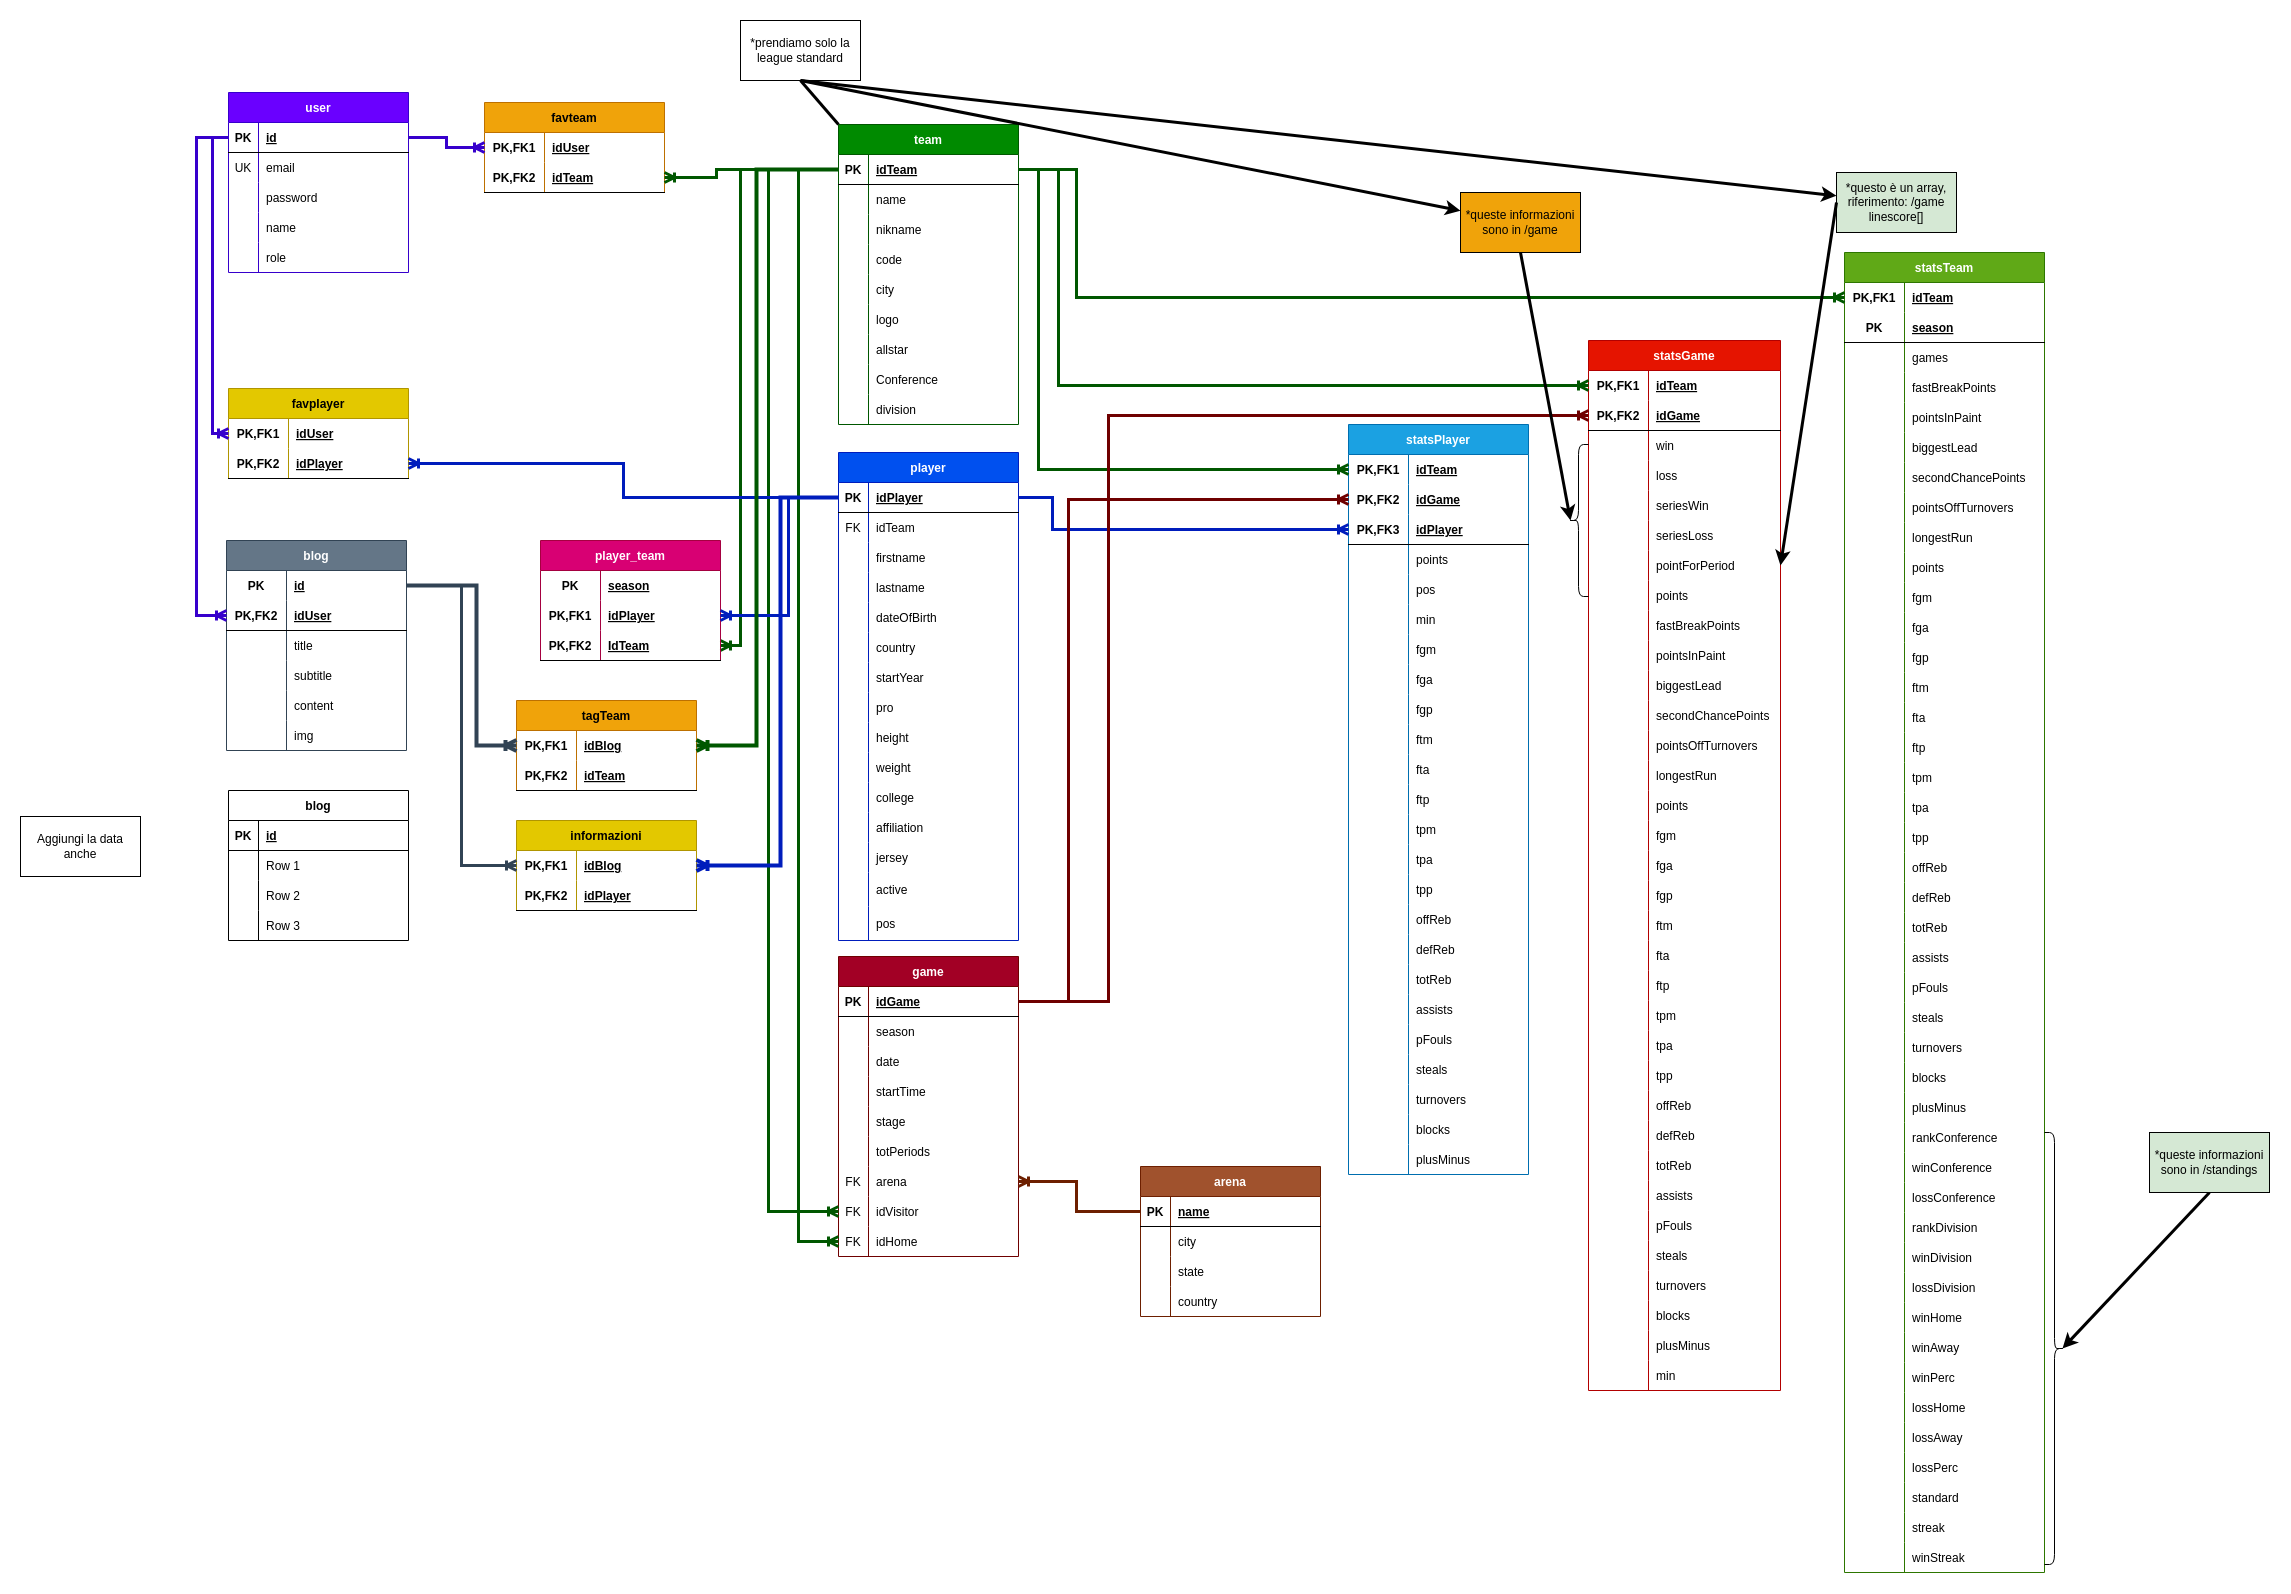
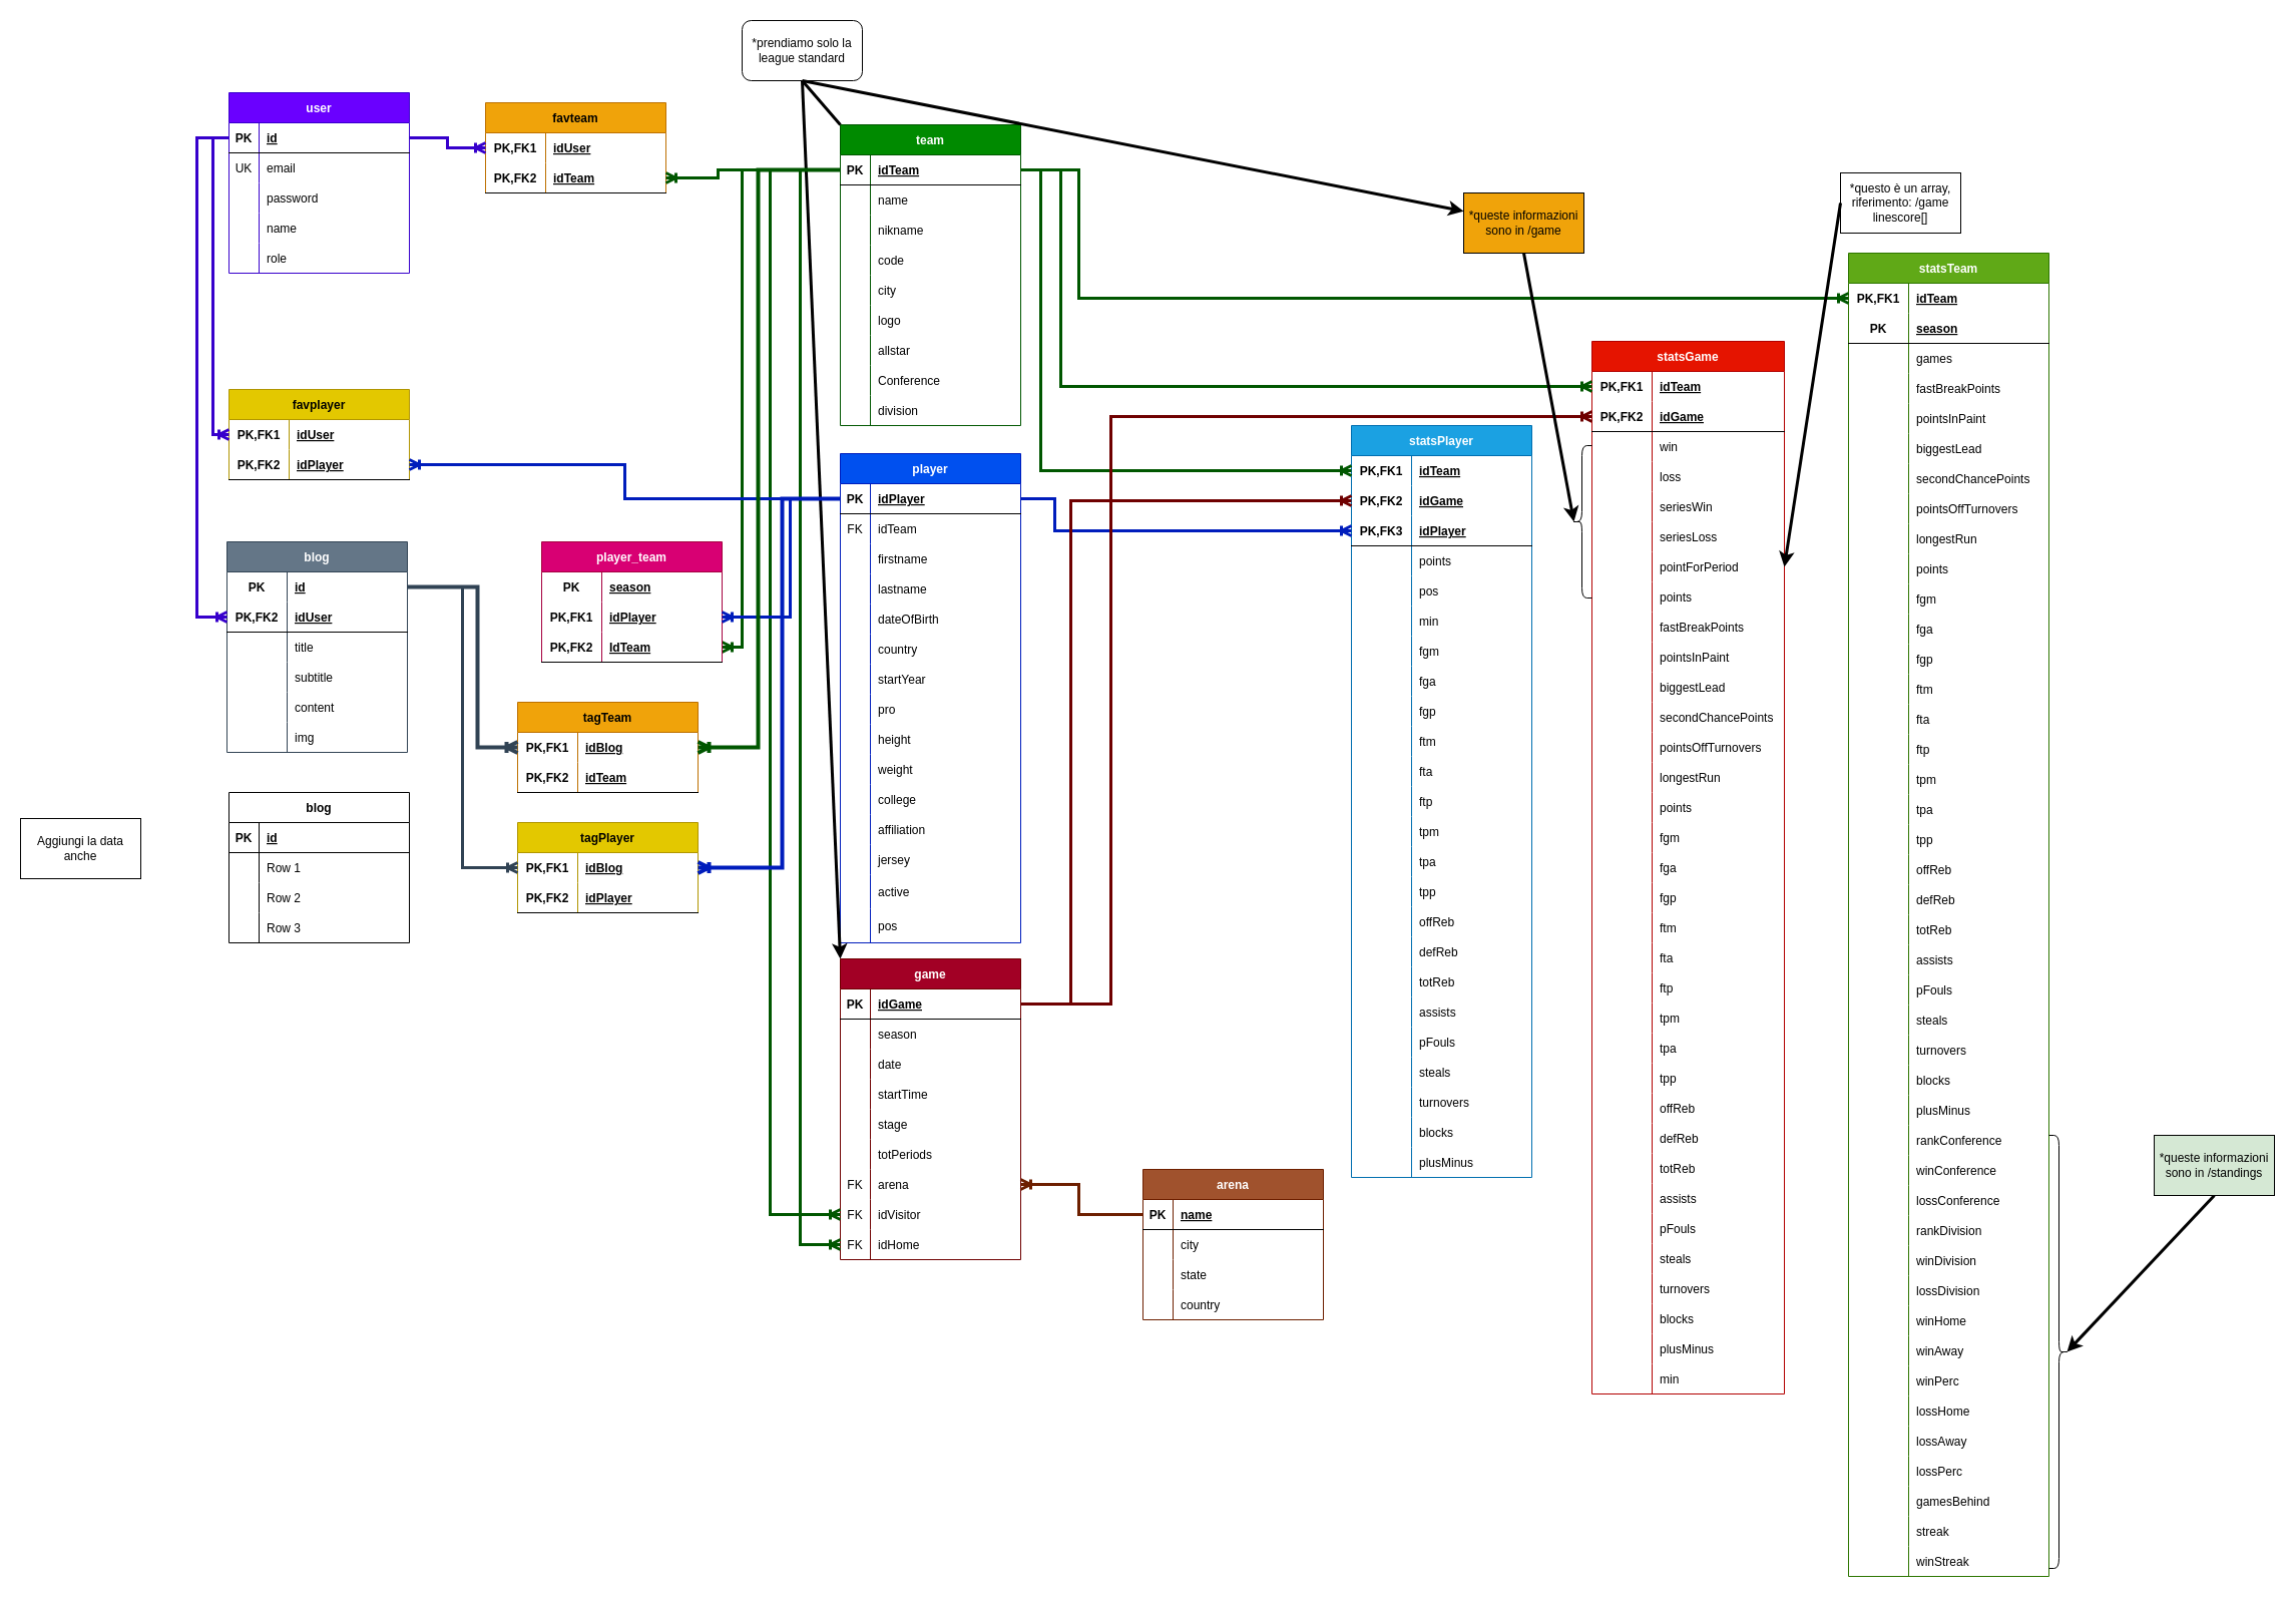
- <mxCell id="432" value="*prendiamo solo la league standard" style="rounded=0;whiteSpace=wrap;html=1;" parent="1" vertex="1"><mxGeometry x="740" y="20" width="120" height="60" as="geometry" /></mxCell>
+ <mxCell id="432" value="*prendiamo solo la league standard" style="whiteSpace=wrap;html=1;rounded=1;" parent="1" vertex="1"><mxGeometry x="740" y="20" width="120" height="60" as="geometry" /></mxCell>
- <mxCell id="435" value="" style="endArrow=classic;html=1;rounded=0;strokeWidth=3;exitX=0.5;exitY=1;exitDx=0;exitDy=0;" parent="1" source="432" target="436" edge="1"><mxGeometry width="50" height="50" relative="1" as="geometry"><mxPoint x="804" y="84" as="sourcePoint" /><mxPoint x="798" y="252" as="targetPoint" /></mxGeometry></mxCell>
+ <mxCell id="435" value="" style="endArrow=classic;html=1;rounded=0;strokeWidth=3;entryX=0;entryY=0;entryDx=0;entryDy=0;exitX=0.5;exitY=1;exitDx=0;exitDy=0;" parent="1" source="432" target="76" edge="1"><mxGeometry width="50" height="50" relative="1" as="geometry"><mxPoint x="804" y="84" as="sourcePoint" /><mxPoint x="798" y="252" as="targetPoint" /></mxGeometry></mxCell>
- <mxCell id="436" value="*questo è un array, riferimento: /game linescore[]" style="rounded=0;whiteSpace=wrap;html=1;fillColor=#d5e8d4;" parent="1" vertex="1"><mxGeometry x="1836" y="172" width="120" height="60" as="geometry" /></mxCell>
+ <mxCell id="436" value="*questo è un array, riferimento: /game linescore[]" style="rounded=0;whiteSpace=wrap;html=1;" parent="1" vertex="1"><mxGeometry x="1836" y="172" width="120" height="60" as="geometry" /></mxCell>
- <mxCell id="511" value="informazioni" style="shape=table;startSize=30;container=1;collapsible=1;childLayout=tableLayout;fixedRows=1;rowLines=0;fontStyle=1;align=center;resizeLast=1;fillColor=#e3c800;fontColor=#000000;strokeColor=#B09500;" parent="1" vertex="1"><mxGeometry x="516" y="820" width="180" height="90" as="geometry" /></mxCell>
+ <mxCell id="511" value="tagPlayer" style="shape=table;startSize=30;container=1;collapsible=1;childLayout=tableLayout;fixedRows=1;rowLines=0;fontStyle=1;align=center;resizeLast=1;fillColor=#e3c800;fontColor=#000000;strokeColor=#B09500;" parent="1" vertex="1"><mxGeometry x="516" y="820" width="180" height="90" as="geometry" /></mxCell>
- <mxCell id="419" value="standard" style="shape=partialRectangle;connectable=0;fillColor=none;top=0;left=0;bottom=0;right=0;align=left;spacingLeft=6;overflow=hidden;" parent="417" vertex="1"><mxGeometry x="60" width="140" height="30" as="geometry"><mxRectangle width="140" height="30" as="alternateBounds" /></mxGeometry></mxCell>
+ <mxCell id="419" value="gamesBehind" style="shape=partialRectangle;connectable=0;fillColor=none;top=0;left=0;bottom=0;right=0;align=left;spacingLeft=6;overflow=hidden;" parent="417" vertex="1"><mxGeometry x="60" width="140" height="30" as="geometry"><mxRectangle width="140" height="30" as="alternateBounds" /></mxGeometry></mxCell>
